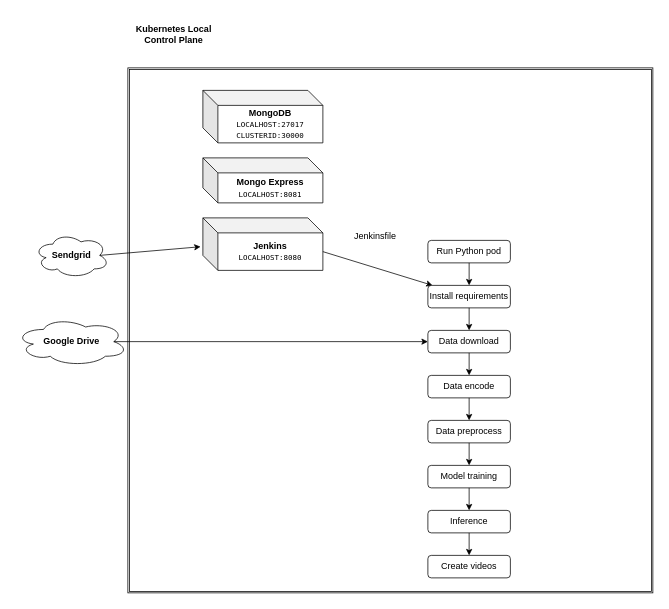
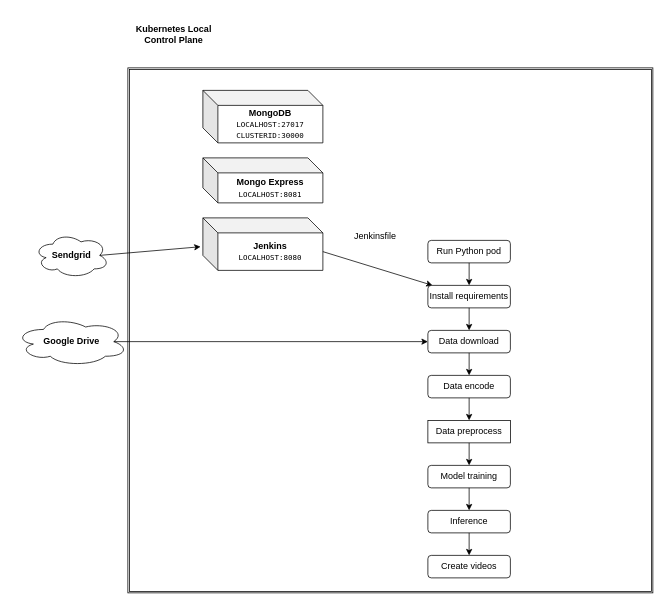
- <mxCell id="20" value="Data preprocess" style="rounded=1;whiteSpace=wrap;html=1;" vertex="1" parent="1"><mxGeometry x="570" y="560" width="110" height="30" as="geometry" /></mxCell>
+ <mxCell id="20" value="Data preprocess" style="whiteSpace=wrap;html=1;rounded=0;" vertex="1" parent="1"><mxGeometry x="570" y="560" width="110" height="30" as="geometry" /></mxCell>
